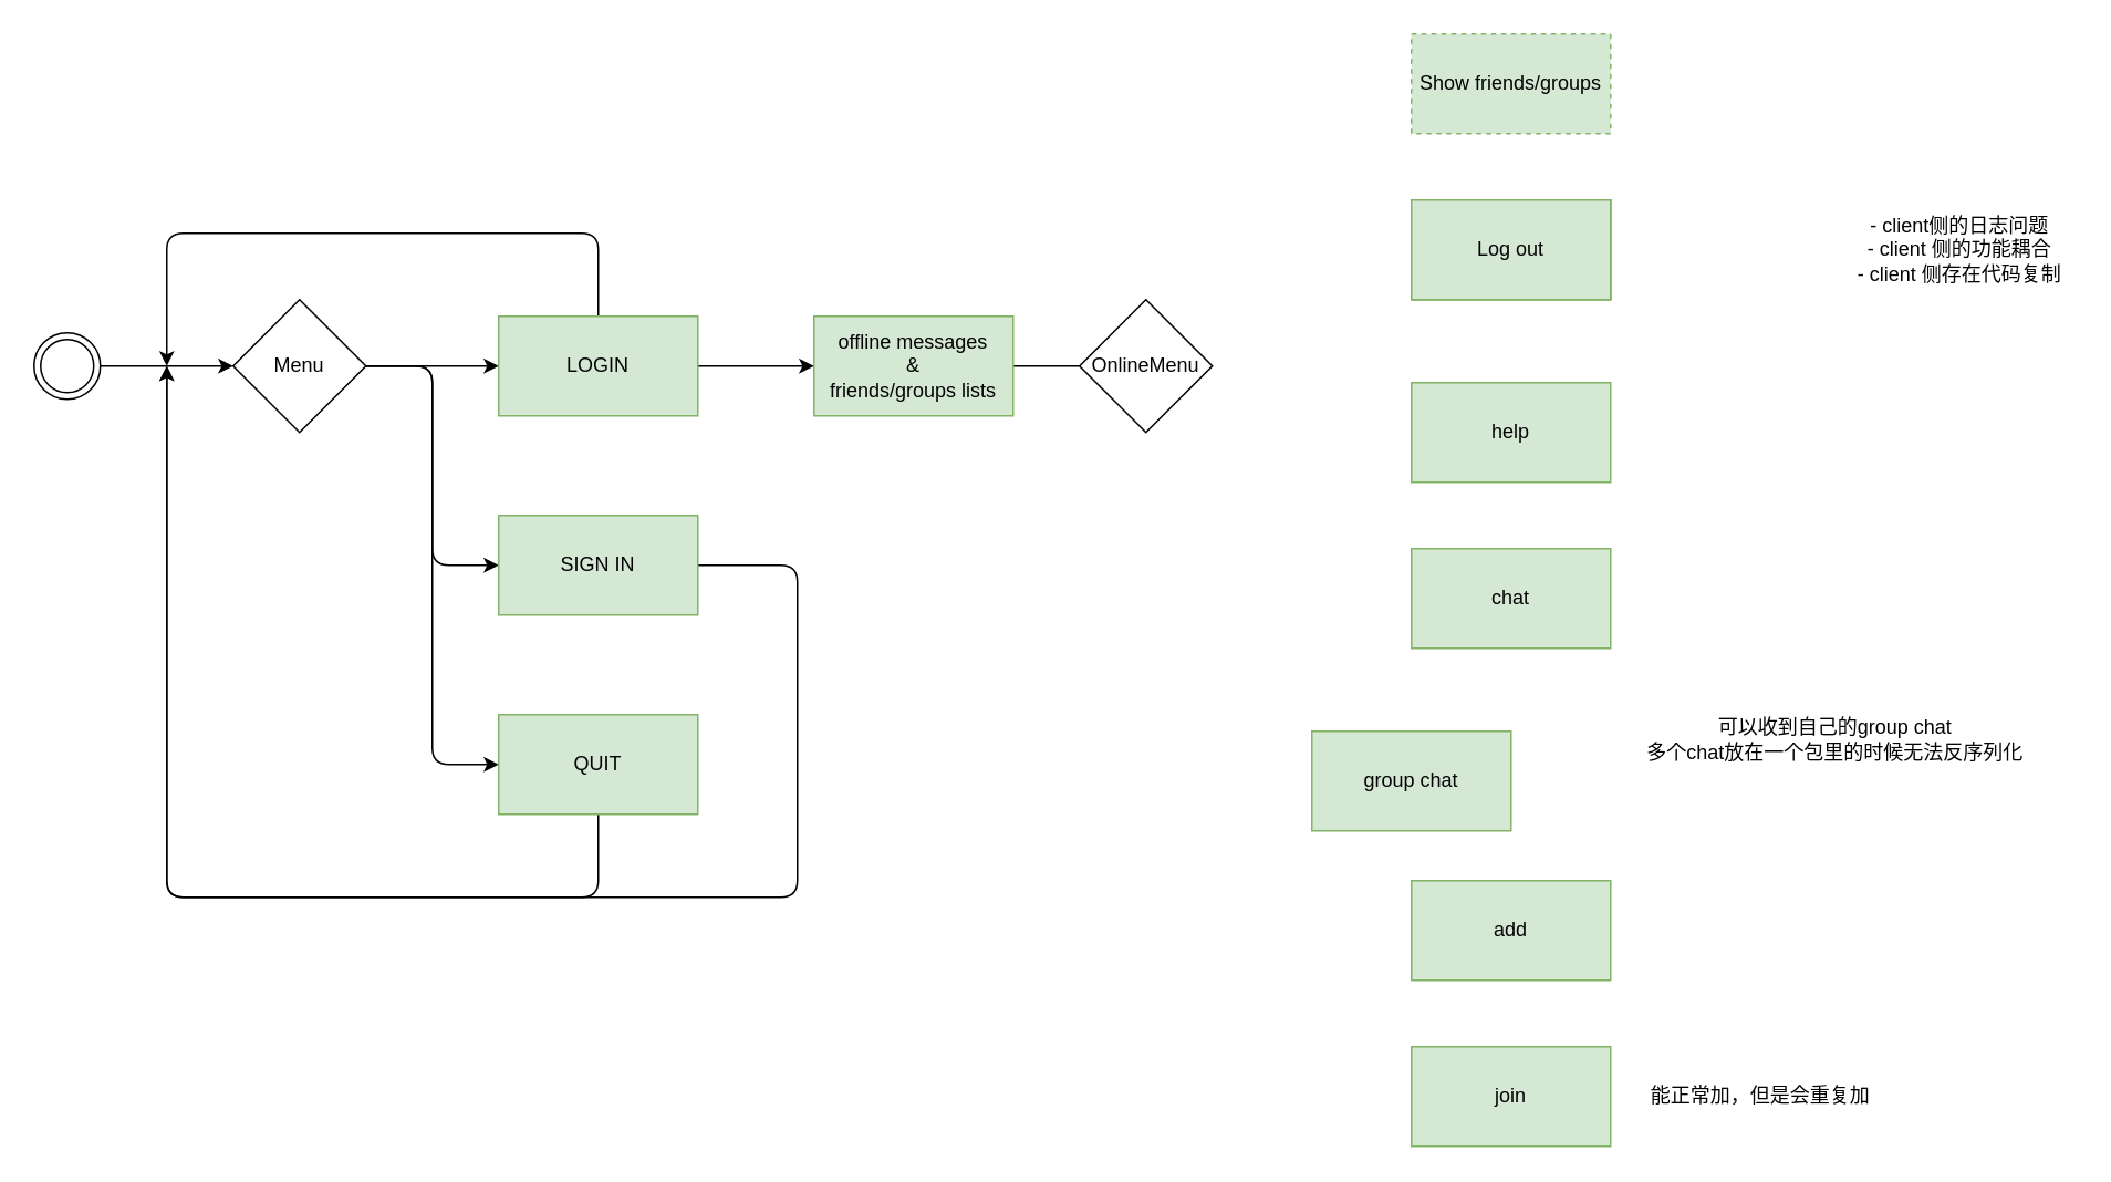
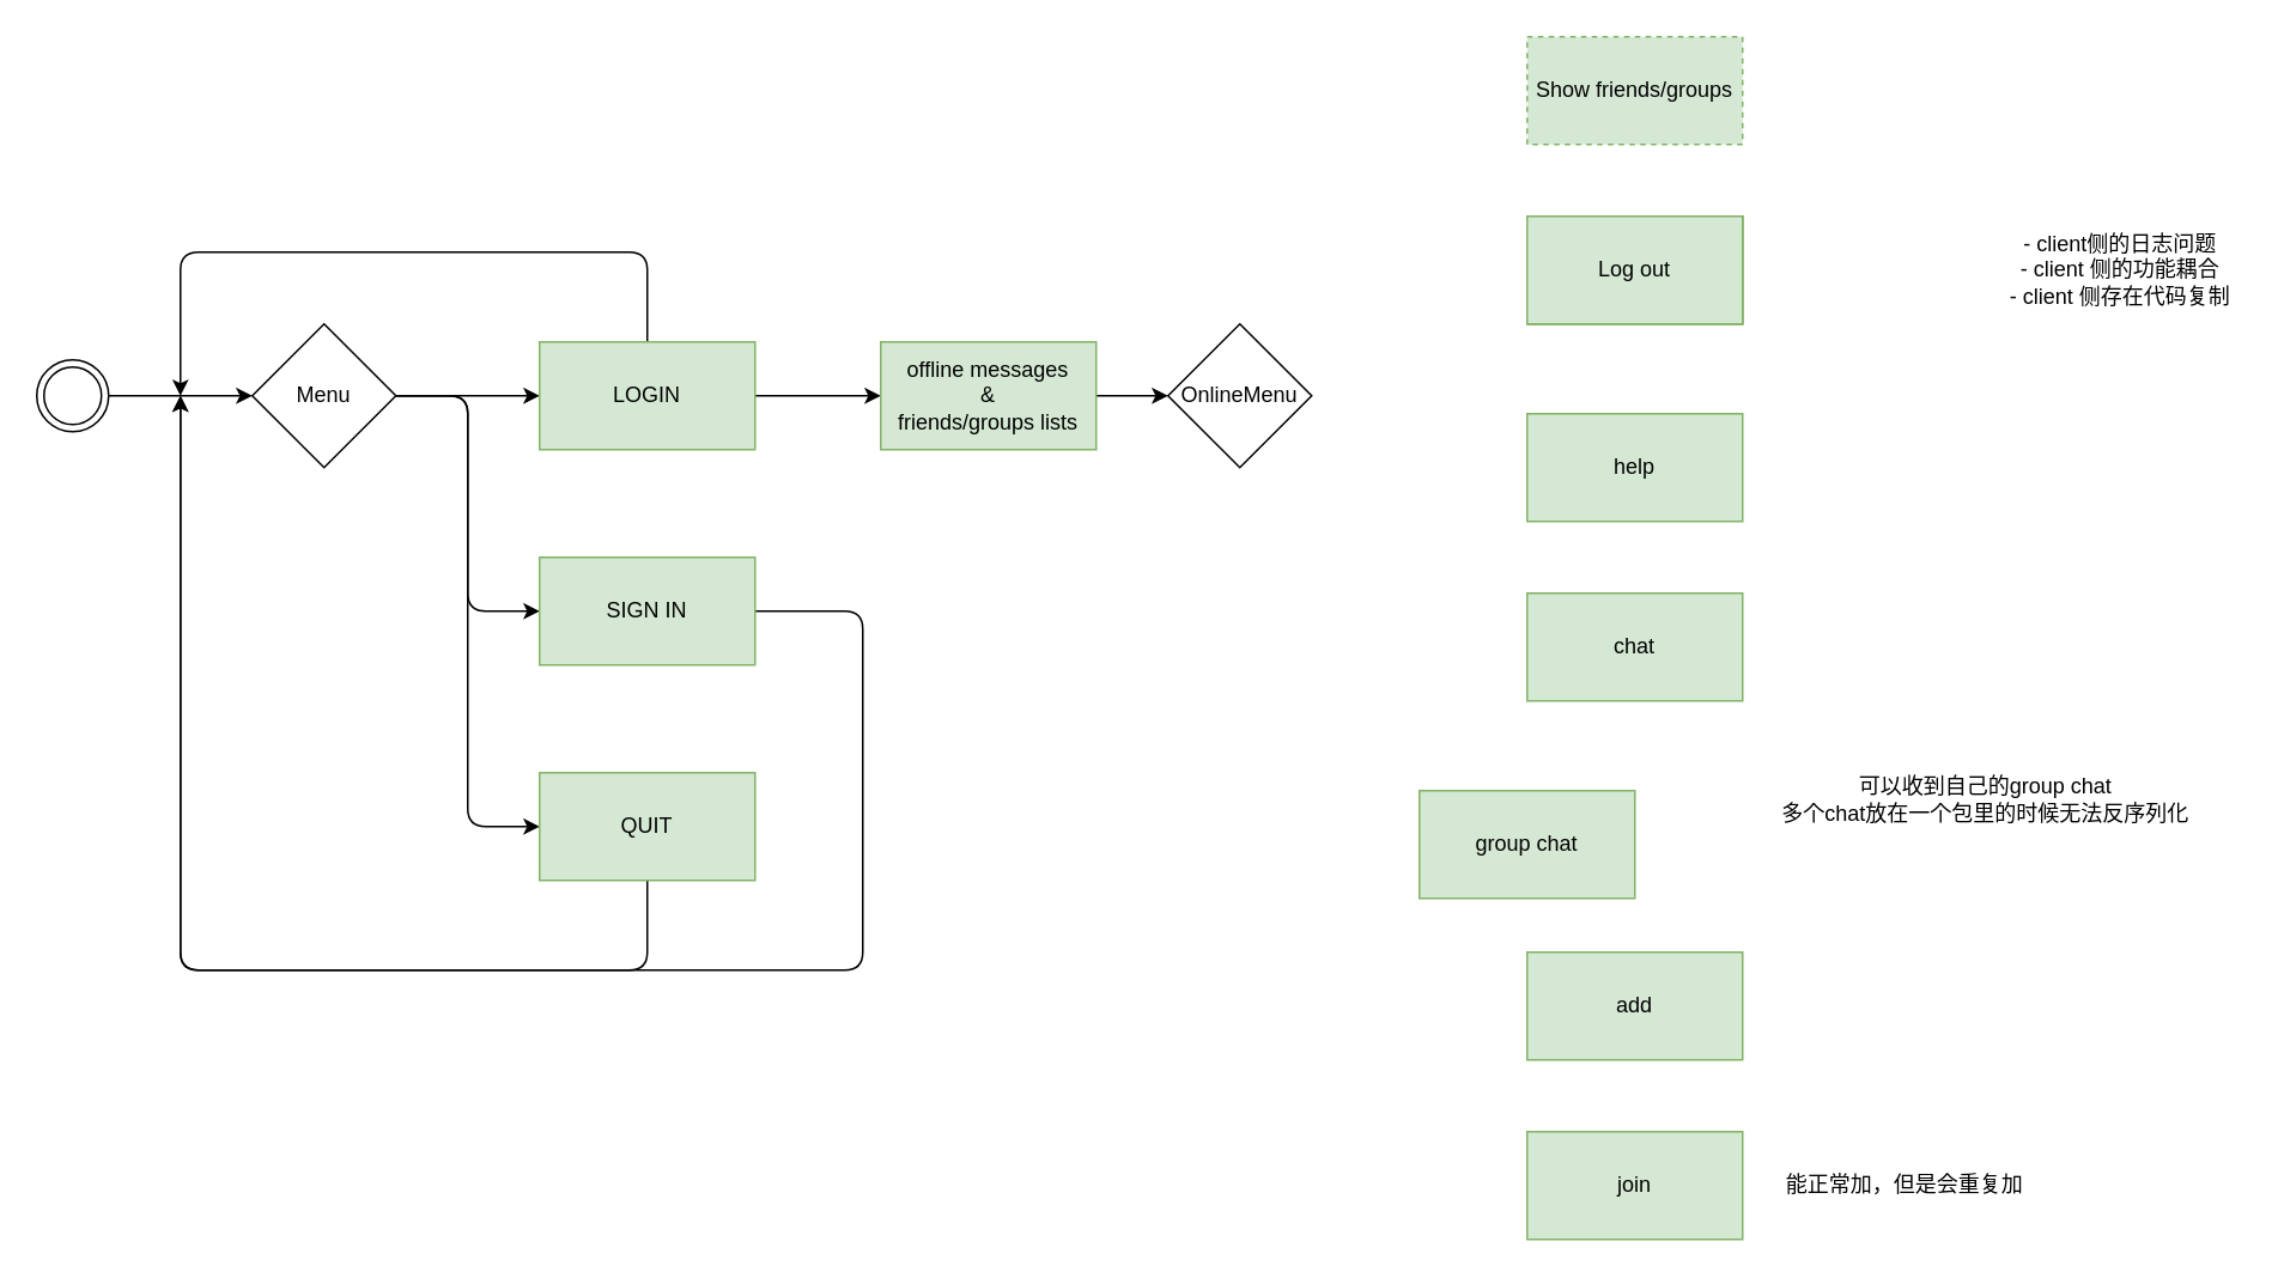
- <mxCell id="23" style="edgeStyle=orthogonalEdgeStyle;html=1;entryX=0;entryY=0.5;entryDx=0;entryDy=0;endArrow=none;" parent="1" source="24" target="22" edge="1"><mxGeometry relative="1" as="geometry" /></mxCell>
+ <mxCell id="23" style="edgeStyle=orthogonalEdgeStyle;html=1;entryX=0;entryY=0.5;entryDx=0;entryDy=0;" parent="1" source="24" target="22" edge="1"><mxGeometry relative="1" as="geometry" /></mxCell>
